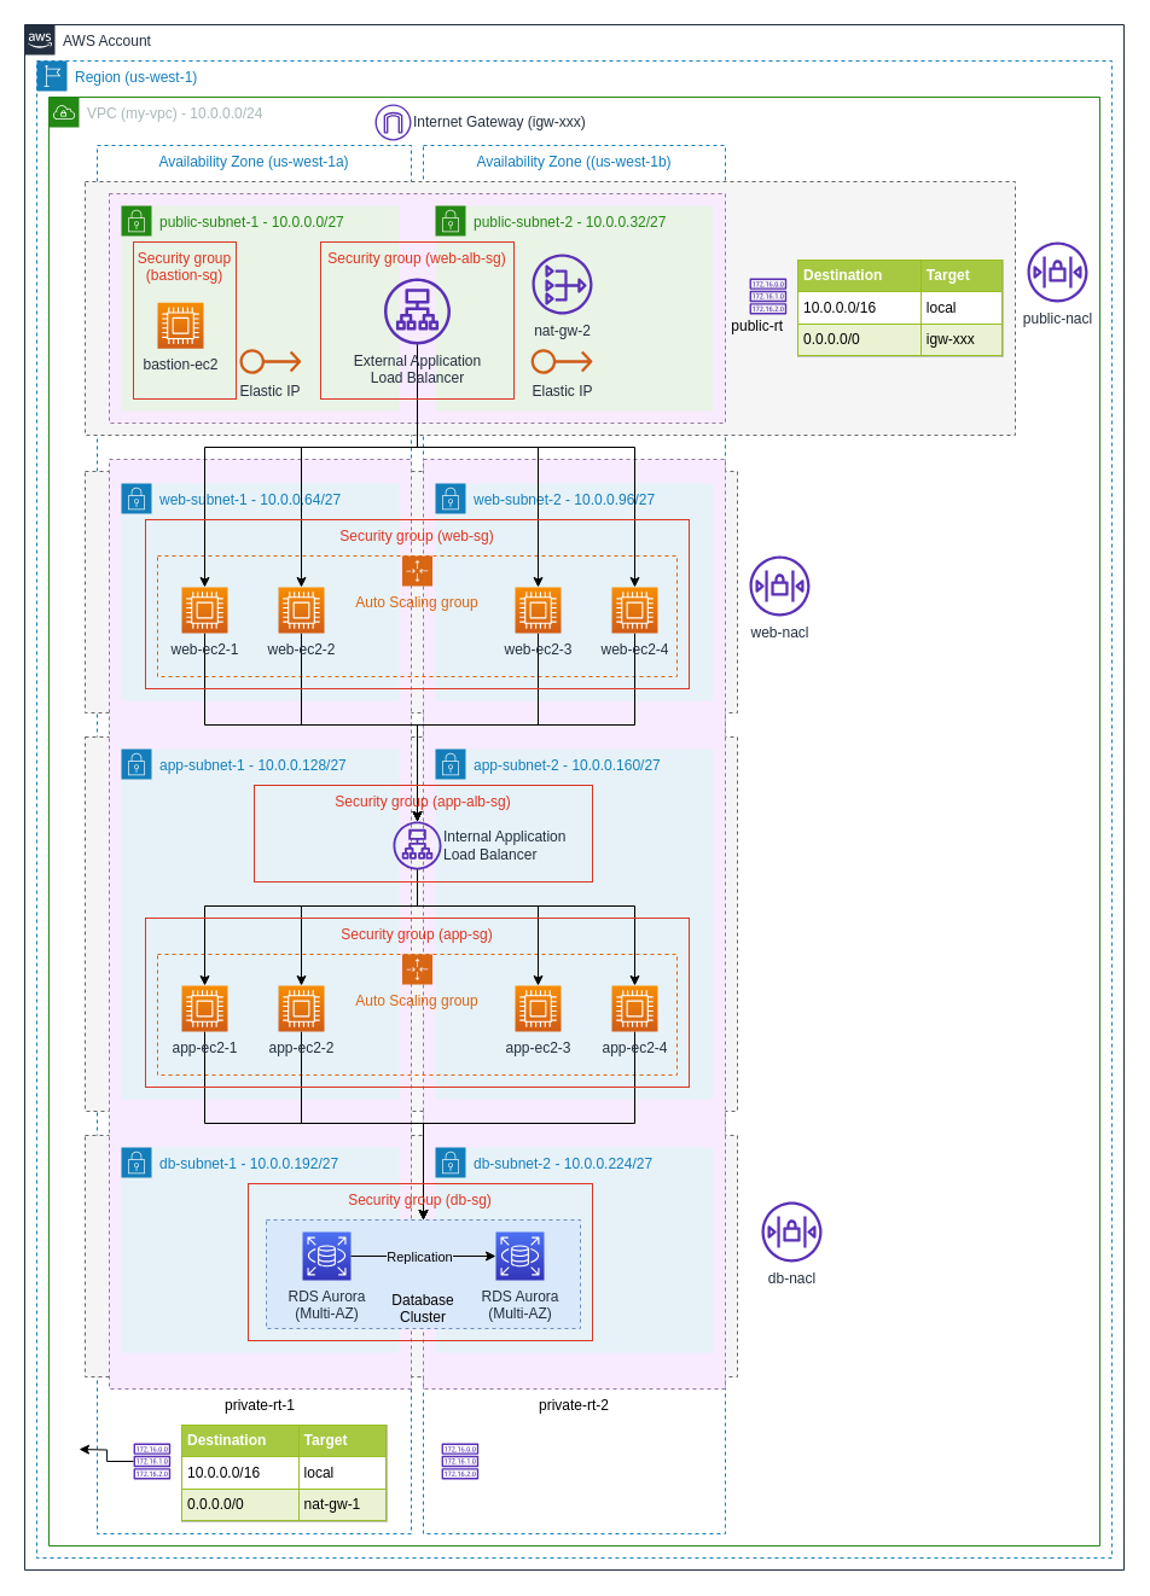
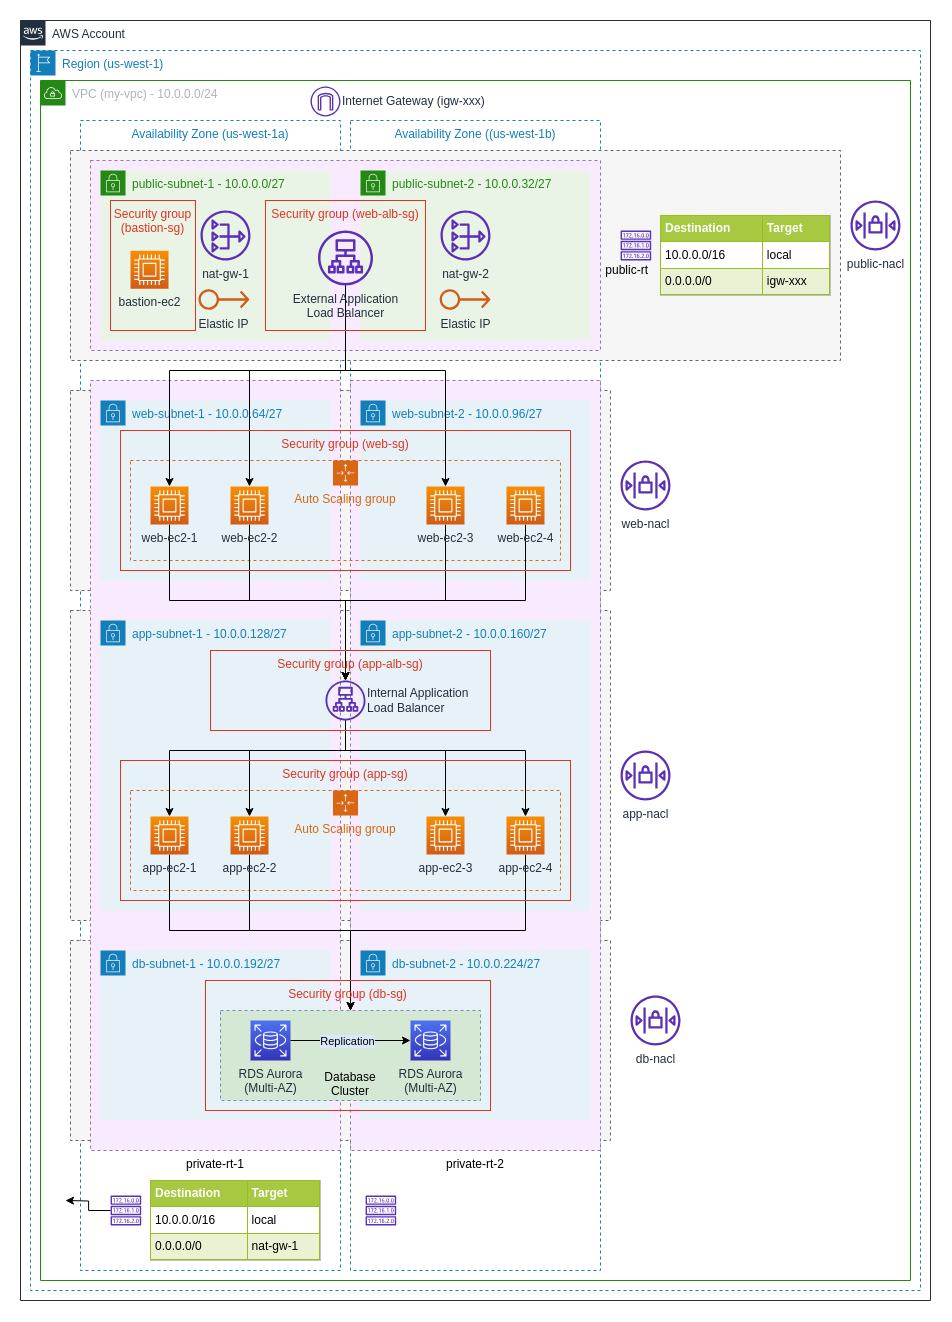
+ <mxCell id="17" value="nat-gw-1" style="outlineConnect=0;fontColor=#232F3E;gradientColor=none;fillColor=#5A30B5;strokeColor=none;dashed=0;verticalLabelPosition=bottom;verticalAlign=top;align=center;html=1;fontSize=12;fontStyle=0;aspect=fixed;pointerEvents=1;shape=mxgraph.aws4.nat_gateway;" parent="1" vertex="1"><mxGeometry x="200" y="210" width="50" height="50" as="geometry" /></mxCell>
- <mxCell id="23" style="edgeStyle=orthogonalEdgeStyle;rounded=0;orthogonalLoop=1;jettySize=auto;html=1;" parent="1" source="55" target="34" edge="1"><mxGeometry relative="1" as="geometry"><Array as="points"><mxPoint x="345" y="370" /><mxPoint x="525" y="370" /></Array></mxGeometry></mxCell>
+ <mxCell id="35" value="app-nacl" style="outlineConnect=0;fontColor=#232F3E;gradientColor=none;fillColor=#5A30B5;strokeColor=none;dashed=0;verticalLabelPosition=bottom;verticalAlign=top;align=center;html=1;fontSize=12;fontStyle=0;aspect=fixed;pointerEvents=1;shape=mxgraph.aws4.network_access_control_list;" parent="1" vertex="1"><mxGeometry x="620" y="750" width="50" height="50" as="geometry" /></mxCell>
- <mxCell id="63" value="Database &#10;Cluster" style="fillColor=#dae8fc;strokeColor=#6c8ebf;dashed=1;verticalAlign=bottom;fontStyle=0;labelPosition=center;verticalLabelPosition=middle;align=center;" parent="1" vertex="1"><mxGeometry x="220" y="1010" width="260" height="90" as="geometry" /></mxCell>
+ <mxCell id="63" value="Database &#10;Cluster" style="fillColor=#d5e8d4;strokeColor=#6c8ebf;dashed=1;verticalAlign=bottom;fontStyle=0;labelPosition=center;verticalLabelPosition=middle;align=center;" parent="1" vertex="1"><mxGeometry x="220" y="1010" width="260" height="90" as="geometry" /></mxCell>
